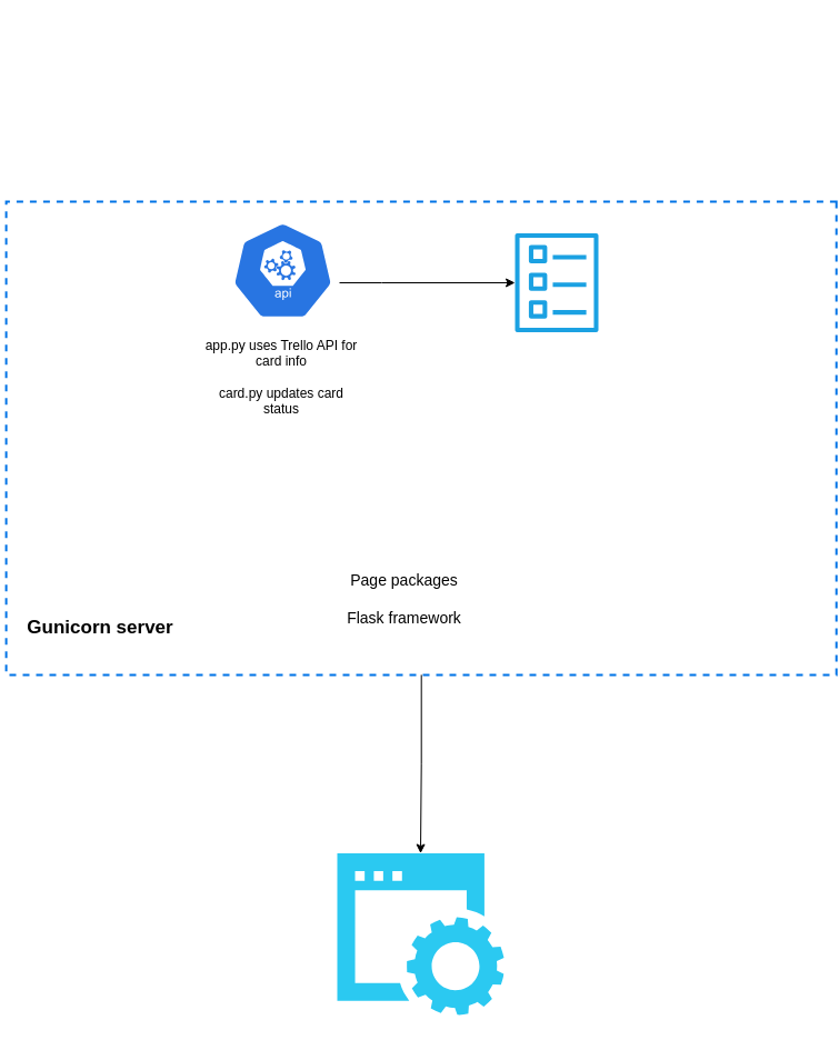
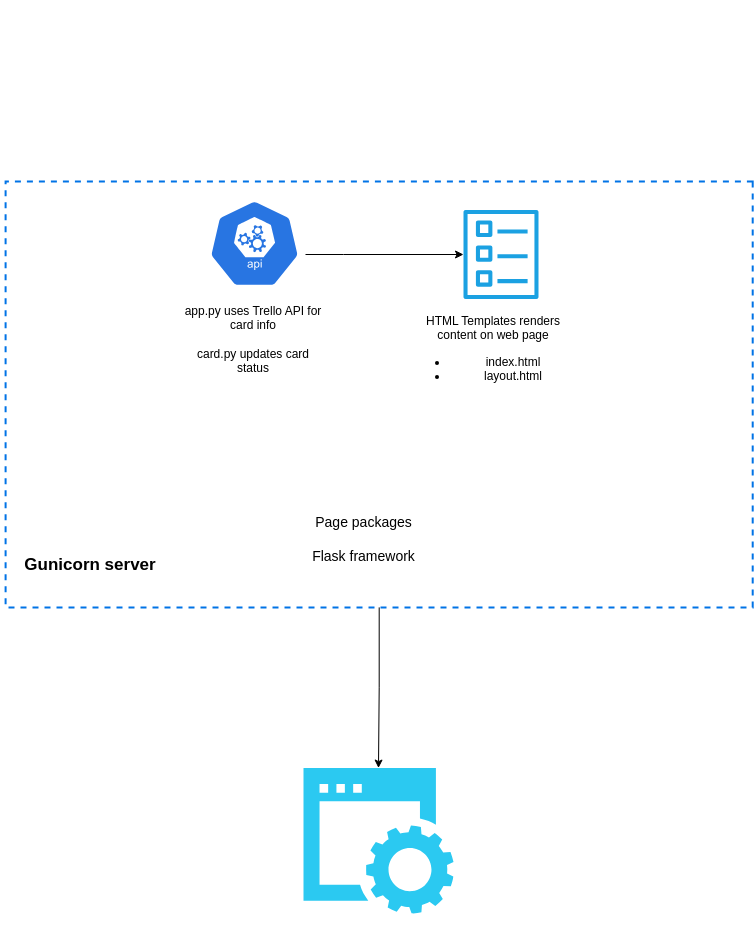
+ <mxCell id="8" value="HTML Templates renders content on web page&lt;br&gt;&lt;ul&gt;&lt;li&gt;index.html&lt;/li&gt;&lt;li&gt;layout.html&lt;/li&gt;&lt;/ul&gt;" style="text;html=1;strokeColor=none;fillColor=none;align=center;verticalAlign=middle;whiteSpace=wrap;rounded=0;" vertex="1" parent="1"><mxGeometry x="408" y="309" width="170" height="90" as="geometry" /></mxCell>
